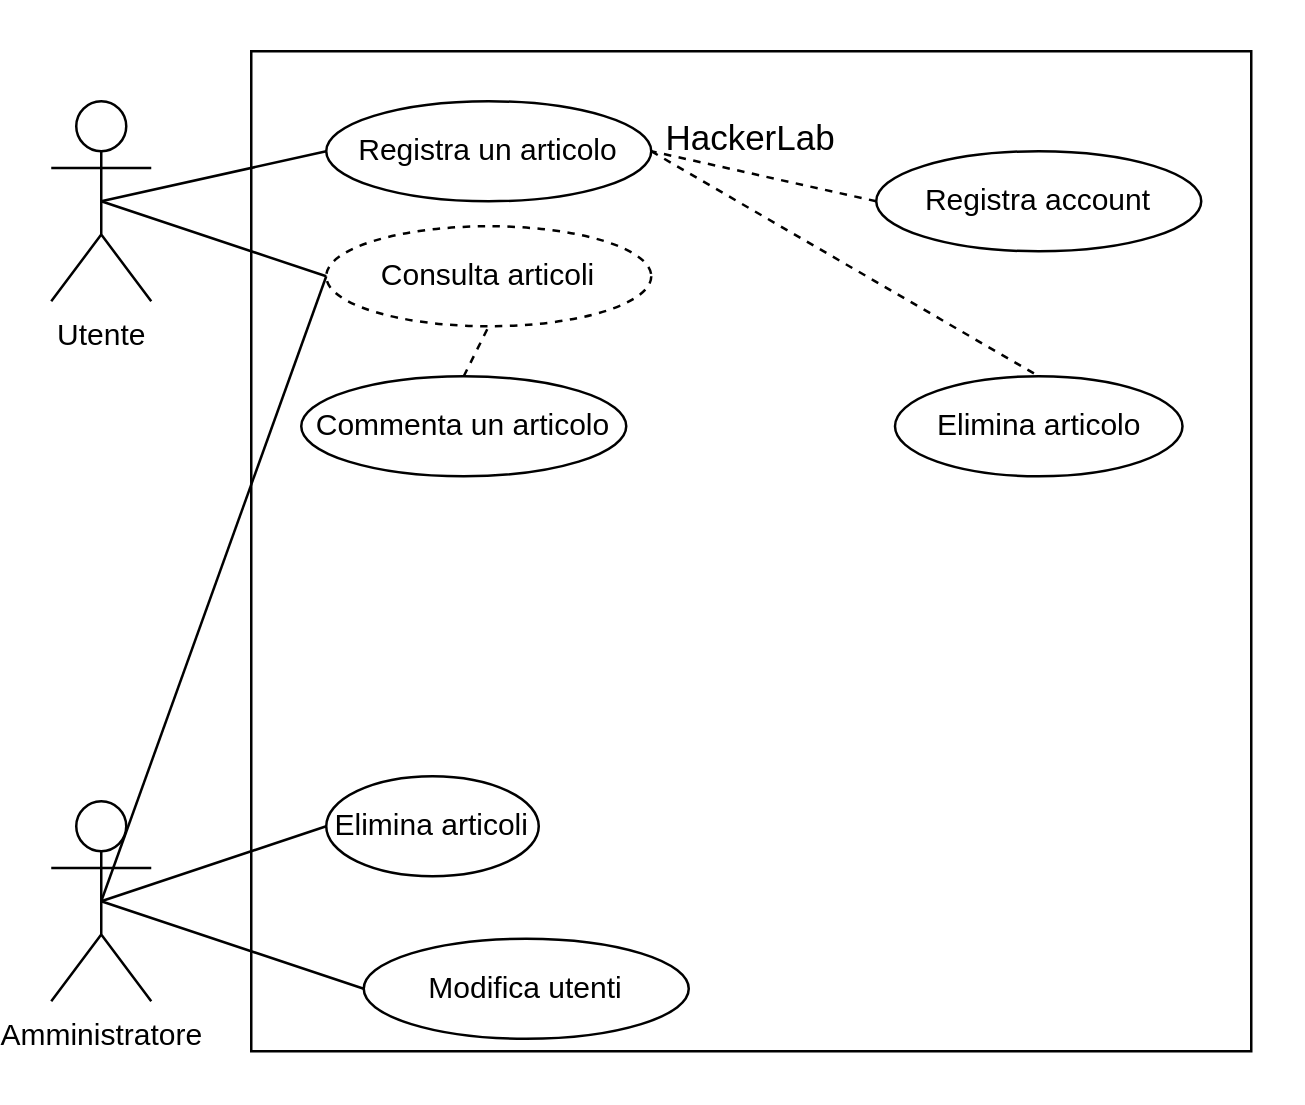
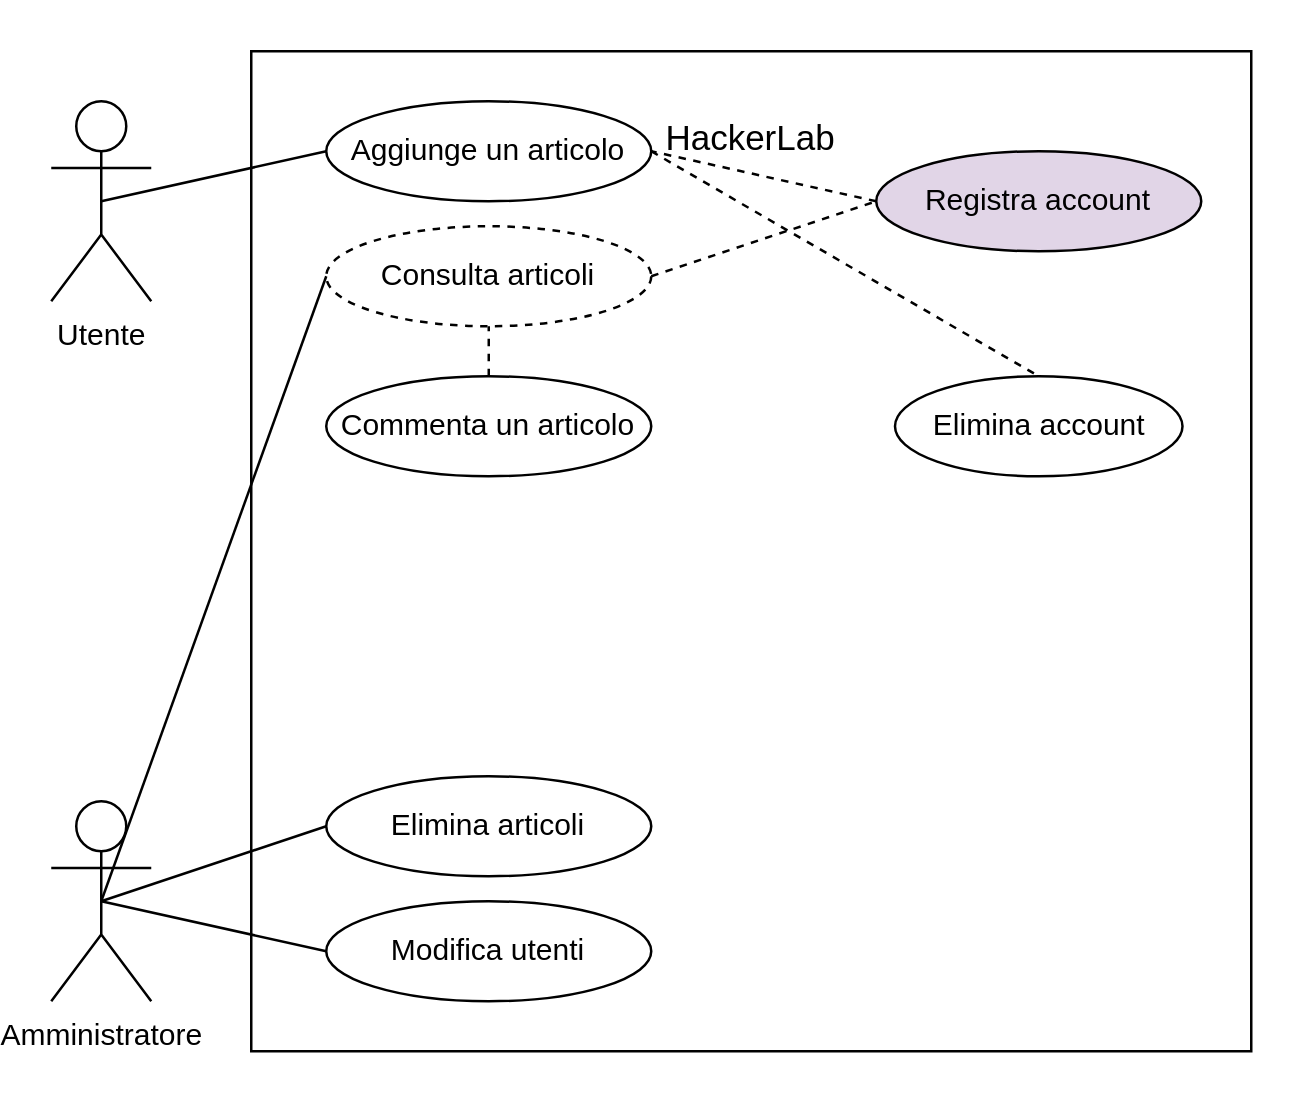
- <mxCell id="9" value="Registra un articolo" style="ellipse;whiteSpace=wrap;html=1;" vertex="1" parent="1"><mxGeometry x="130" y="40" width="130" height="40" as="geometry" /></mxCell>
+ <mxCell id="9" value="Aggiunge un articolo" style="ellipse;whiteSpace=wrap;html=1;" vertex="1" parent="1"><mxGeometry x="130" y="40" width="130" height="40" as="geometry" /></mxCell>
- <mxCell id="7" value="Registra account" style="ellipse;whiteSpace=wrap;html=1;" vertex="1" parent="1"><mxGeometry x="350" y="60" width="130" height="40" as="geometry" /></mxCell>
+ <mxCell id="7" value="Registra account" style="ellipse;whiteSpace=wrap;html=1;fillColor=#e1d5e7;" vertex="1" parent="1"><mxGeometry x="350" y="60" width="130" height="40" as="geometry" /></mxCell>
- <mxCell id="11" value="" style="endArrow=none;html=1;entryX=0;entryY=0.5;entryDx=0;entryDy=0;exitX=0.5;exitY=0.5;exitDx=0;exitDy=0;exitPerimeter=0;" edge="1" parent="1" source="4" target="6"><mxGeometry width="50" height="50" relative="1" as="geometry"><mxPoint x="60" y="80" as="sourcePoint" /><mxPoint x="140" y="70" as="targetPoint" /></mxGeometry></mxCell>
+ <mxCell id="14" value="" style="endArrow=none;dashed=1;html=1;exitX=1;exitY=0.5;exitDx=0;exitDy=0;entryX=0;entryY=0.5;entryDx=0;entryDy=0;" edge="1" parent="1" source="6" target="7"><mxGeometry width="50" height="50" relative="1" as="geometry"><mxPoint x="270" y="120" as="sourcePoint" /><mxPoint x="320" y="70" as="targetPoint" /></mxGeometry></mxCell>
- <mxCell id="8" value="Commenta un articolo" style="ellipse;whiteSpace=wrap;html=1;" vertex="1" parent="1"><mxGeometry x="120" y="150" width="130" height="40" as="geometry" /></mxCell>
+ <mxCell id="8" value="Commenta un articolo" style="ellipse;whiteSpace=wrap;html=1;" vertex="1" parent="1"><mxGeometry x="130" y="150" width="130" height="40" as="geometry" /></mxCell>
- <mxCell id="15" value="Elimina articolo" style="ellipse;whiteSpace=wrap;html=1;" vertex="1" parent="1"><mxGeometry x="357.5" y="150" width="115" height="40" as="geometry" /></mxCell>
+ <mxCell id="15" value="Elimina account" style="ellipse;whiteSpace=wrap;html=1;" vertex="1" parent="1"><mxGeometry x="357.5" y="150" width="115" height="40" as="geometry" /></mxCell>
- <mxCell id="17" value="Elimina articoli" style="ellipse;whiteSpace=wrap;html=1;" vertex="1" parent="1"><mxGeometry x="130" y="310" width="85" height="40" as="geometry" /></mxCell>
+ <mxCell id="17" value="Elimina articoli" style="ellipse;whiteSpace=wrap;html=1;" vertex="1" parent="1"><mxGeometry x="130" y="310" width="130" height="40" as="geometry" /></mxCell>
- <mxCell id="18" value="Modifica utenti" style="ellipse;whiteSpace=wrap;html=1;" vertex="1" parent="1"><mxGeometry x="145" y="375" width="130" height="40" as="geometry" /></mxCell>
+ <mxCell id="18" value="Modifica utenti" style="ellipse;whiteSpace=wrap;html=1;" vertex="1" parent="1"><mxGeometry x="130" y="360" width="130" height="40" as="geometry" /></mxCell>
